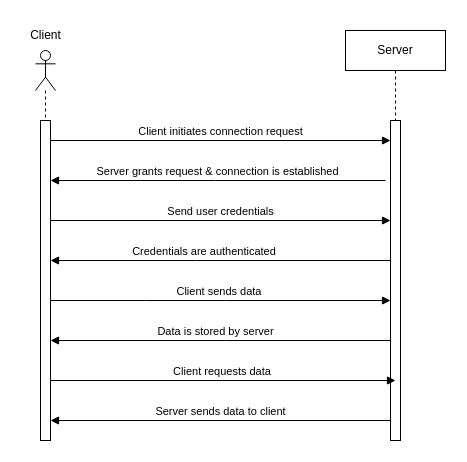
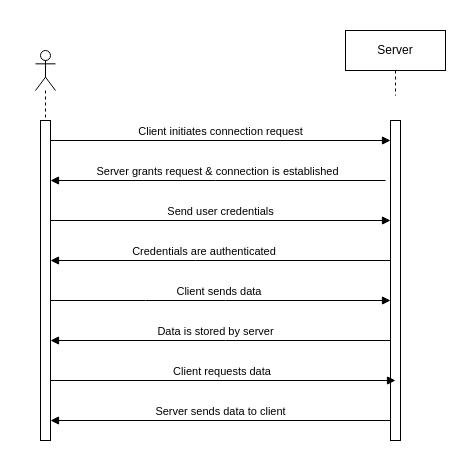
- <mxCell id="6" value="Client" style="text;html=1;align=center;verticalAlign=middle;resizable=0;points=[];autosize=1;strokeColor=none;fillColor=none;" vertex="1" parent="1"><mxGeometry x="20" y="20" width="50" height="30" as="geometry" /></mxCell>
- <mxCell id="4" value="Server" style="shape=umlLifeline;perimeter=lifelinePerimeter;whiteSpace=wrap;html=1;container=1;dropTarget=0;collapsible=0;recursiveResize=0;outlineConnect=0;portConstraint=eastwest;newEdgeStyle={&quot;curved&quot;:0,&quot;rounded&quot;:0};" vertex="1" parent="1"><mxGeometry x="345" y="30" width="100" height="90" as="geometry" /></mxCell>
+ <mxCell id="4" value="Server" style="shape=umlLifeline;perimeter=lifelinePerimeter;whiteSpace=wrap;html=1;container=1;dropTarget=0;collapsible=0;recursiveResize=0;outlineConnect=0;portConstraint=eastwest;newEdgeStyle={&quot;curved&quot;:0,&quot;rounded&quot;:0};" vertex="1" parent="1"><mxGeometry x="345" y="30" width="100" height="65" as="geometry" /></mxCell>
